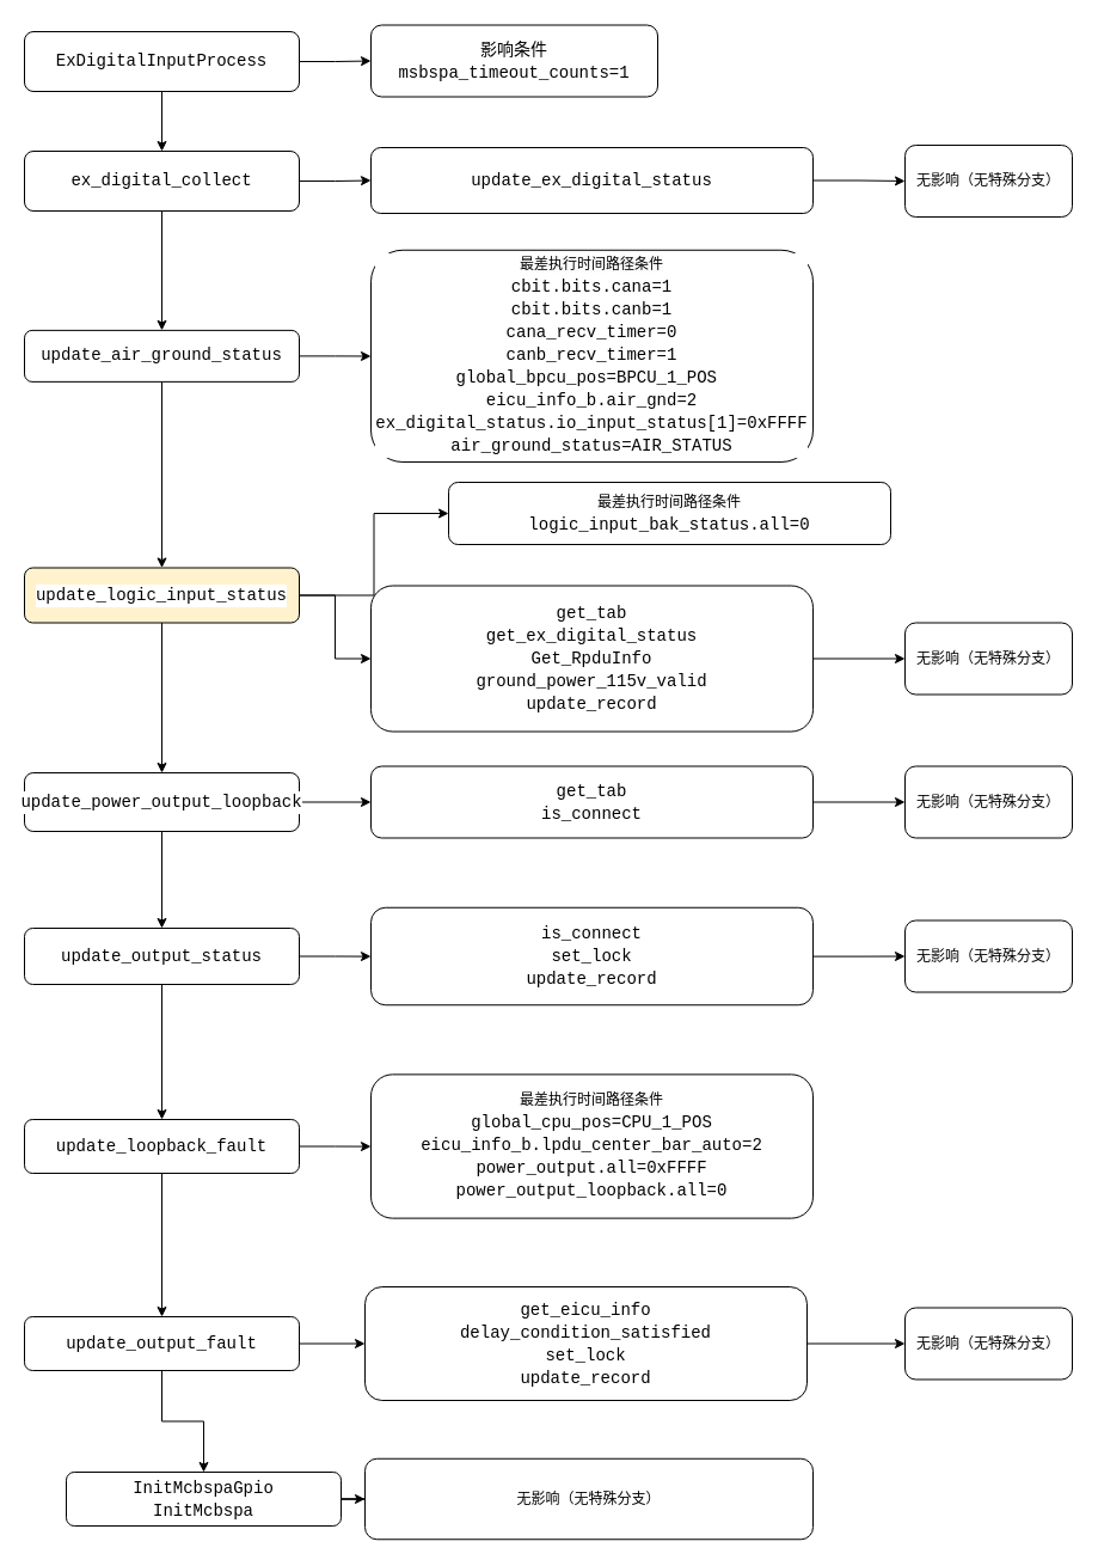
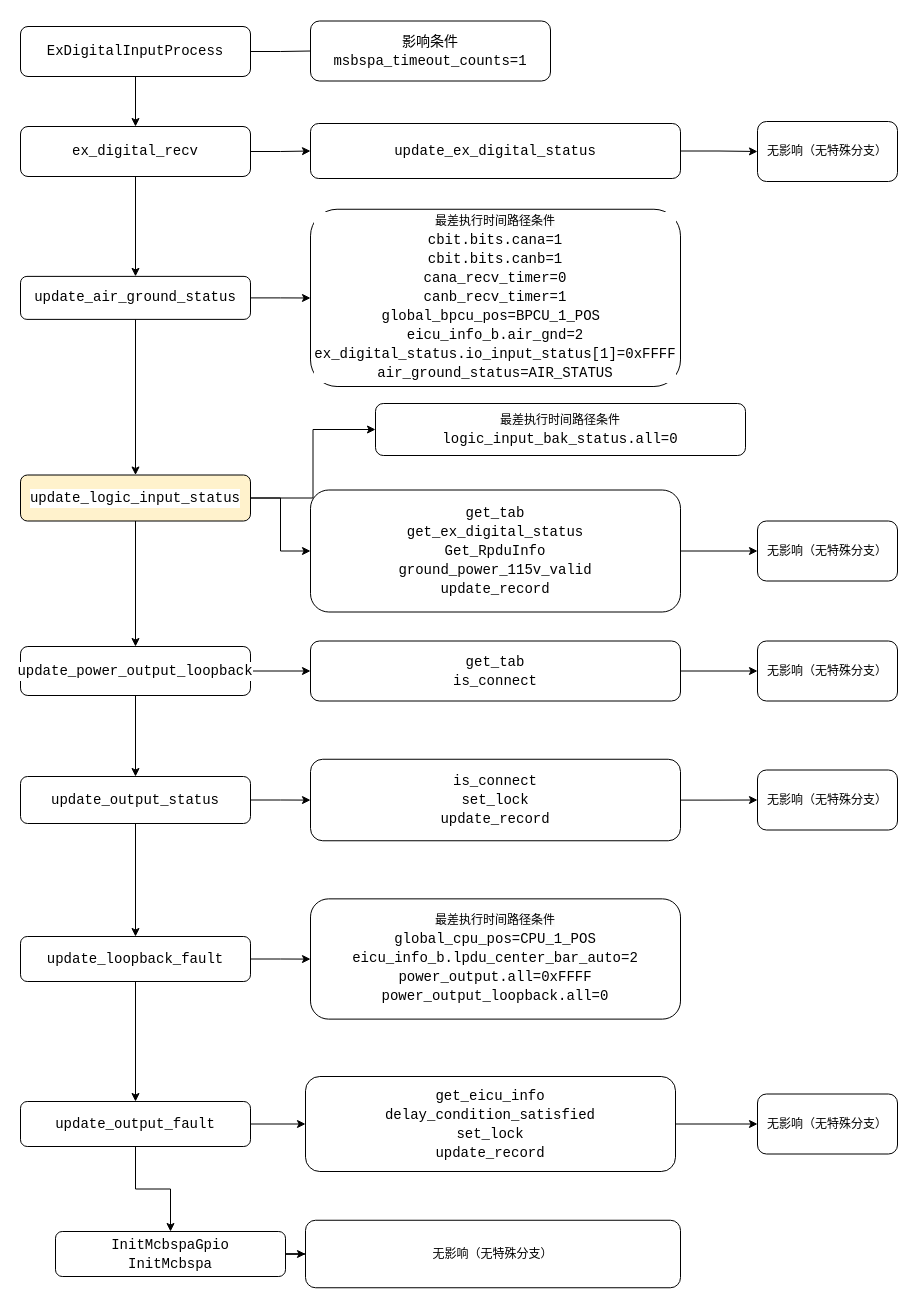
- <mxCell id="2" style="edgeStyle=orthogonalEdgeStyle;rounded=0;orthogonalLoop=1;jettySize=auto;html=1;exitX=1;exitY=0.5;exitDx=0;exitDy=0;entryX=0;entryY=0.5;entryDx=0;entryDy=0;fontColor=default;" parent="1" source="4" target="24" edge="1"><mxGeometry relative="1" as="geometry" /></mxCell>
+ <mxCell id="2" style="edgeStyle=orthogonalEdgeStyle;rounded=0;orthogonalLoop=1;jettySize=auto;html=1;exitX=1;exitY=0.5;exitDx=0;exitDy=0;entryX=0;entryY=0.5;entryDx=0;entryDy=0;fontColor=default;endArrow=none;" parent="1" source="4" target="24" edge="1"><mxGeometry relative="1" as="geometry" /></mxCell>
- <mxCell id="7" value="&lt;div style=&quot;background-color: rgb(255, 255, 255); font-family: Consolas, &amp;quot;Courier New&amp;quot;, monospace; font-size: 14px; line-height: 19px; white-space: pre;&quot;&gt;&lt;div style=&quot;line-height: 19px;&quot;&gt;&lt;div style=&quot;line-height: 19px;&quot;&gt;&lt;div style=&quot;line-height: 19px;&quot;&gt;&lt;span style=&quot;&quot;&gt;ex_digital_collect&lt;/span&gt;&lt;/div&gt;&lt;/div&gt;&lt;/div&gt;&lt;/div&gt;" style="rounded=1;whiteSpace=wrap;html=1;fontColor=default;strokeColor=default;" parent="1" vertex="1"><mxGeometry x="20" y="126" width="230" height="50" as="geometry" /></mxCell>
+ <mxCell id="7" value="&lt;div style=&quot;background-color: rgb(255, 255, 255); font-family: Consolas, &amp;quot;Courier New&amp;quot;, monospace; font-size: 14px; line-height: 19px; white-space: pre;&quot;&gt;&lt;div style=&quot;line-height: 19px;&quot;&gt;&lt;div style=&quot;line-height: 19px;&quot;&gt;&lt;div style=&quot;line-height: 19px;&quot;&gt;&lt;span style=&quot;&quot;&gt;ex_digital_recv&lt;/span&gt;&lt;/div&gt;&lt;/div&gt;&lt;/div&gt;&lt;/div&gt;" style="rounded=1;whiteSpace=wrap;html=1;fontColor=default;strokeColor=default;" parent="1" vertex="1"><mxGeometry x="20" y="126" width="230" height="50" as="geometry" /></mxCell>
